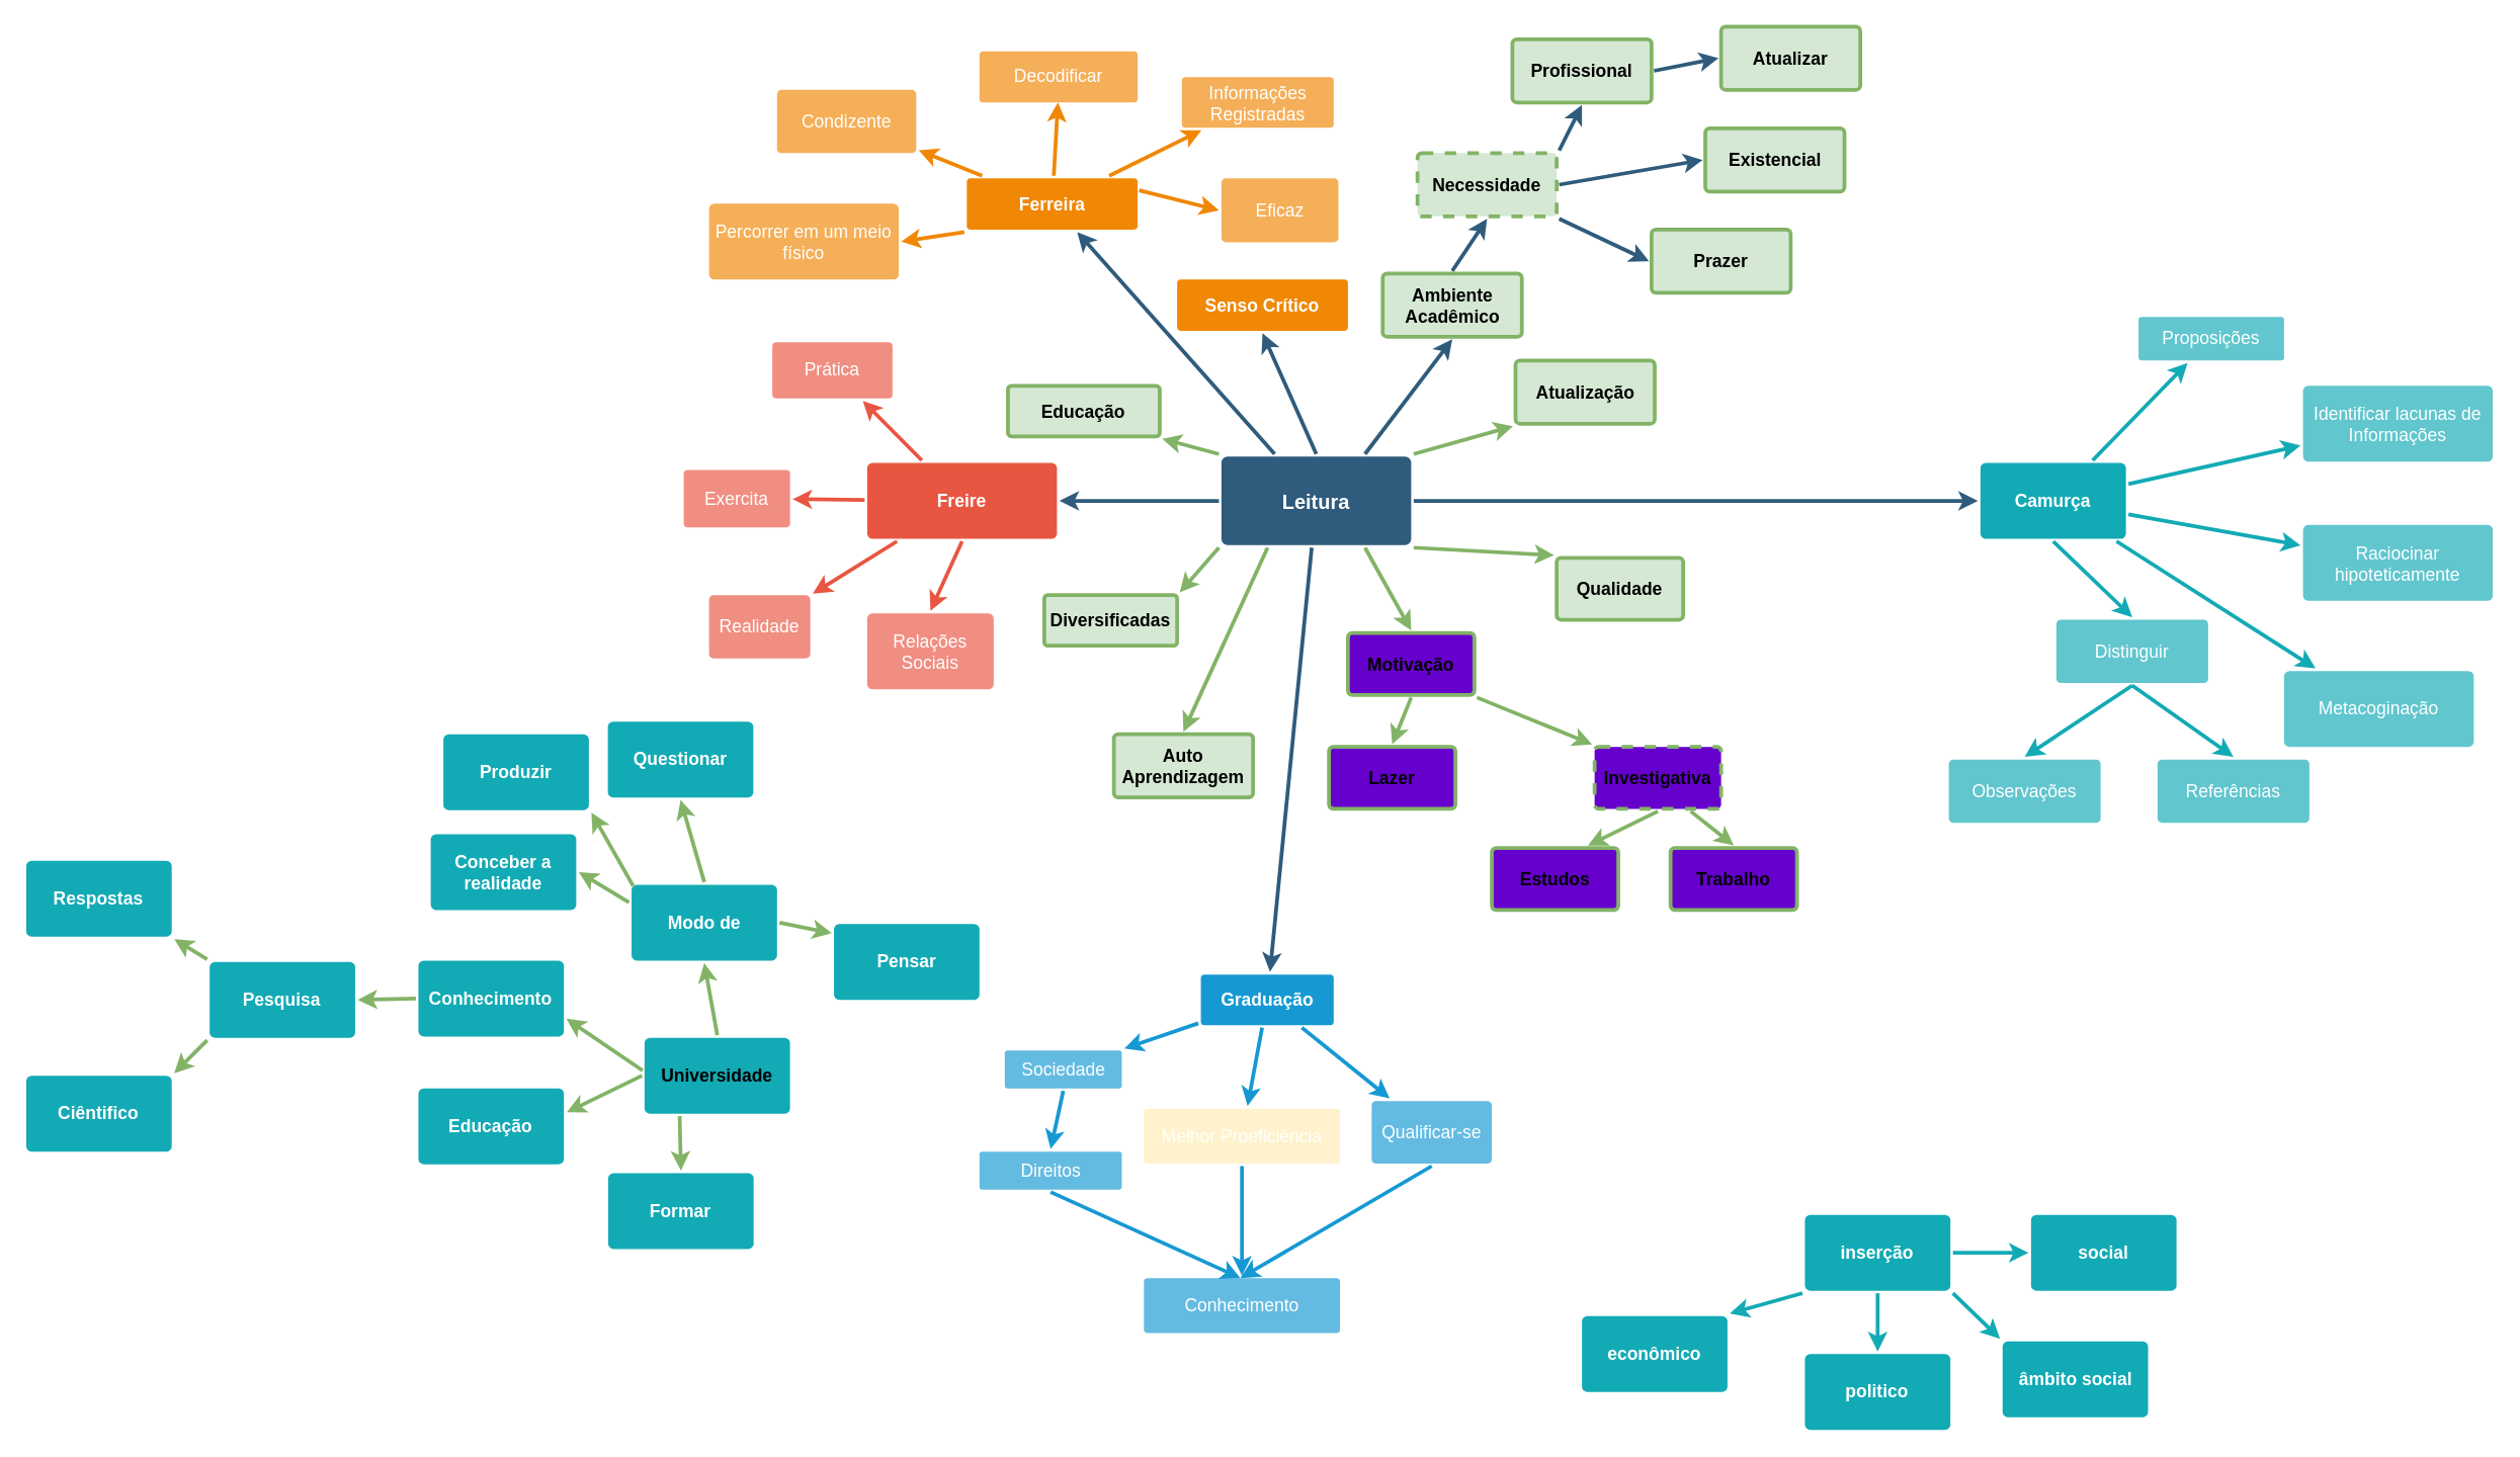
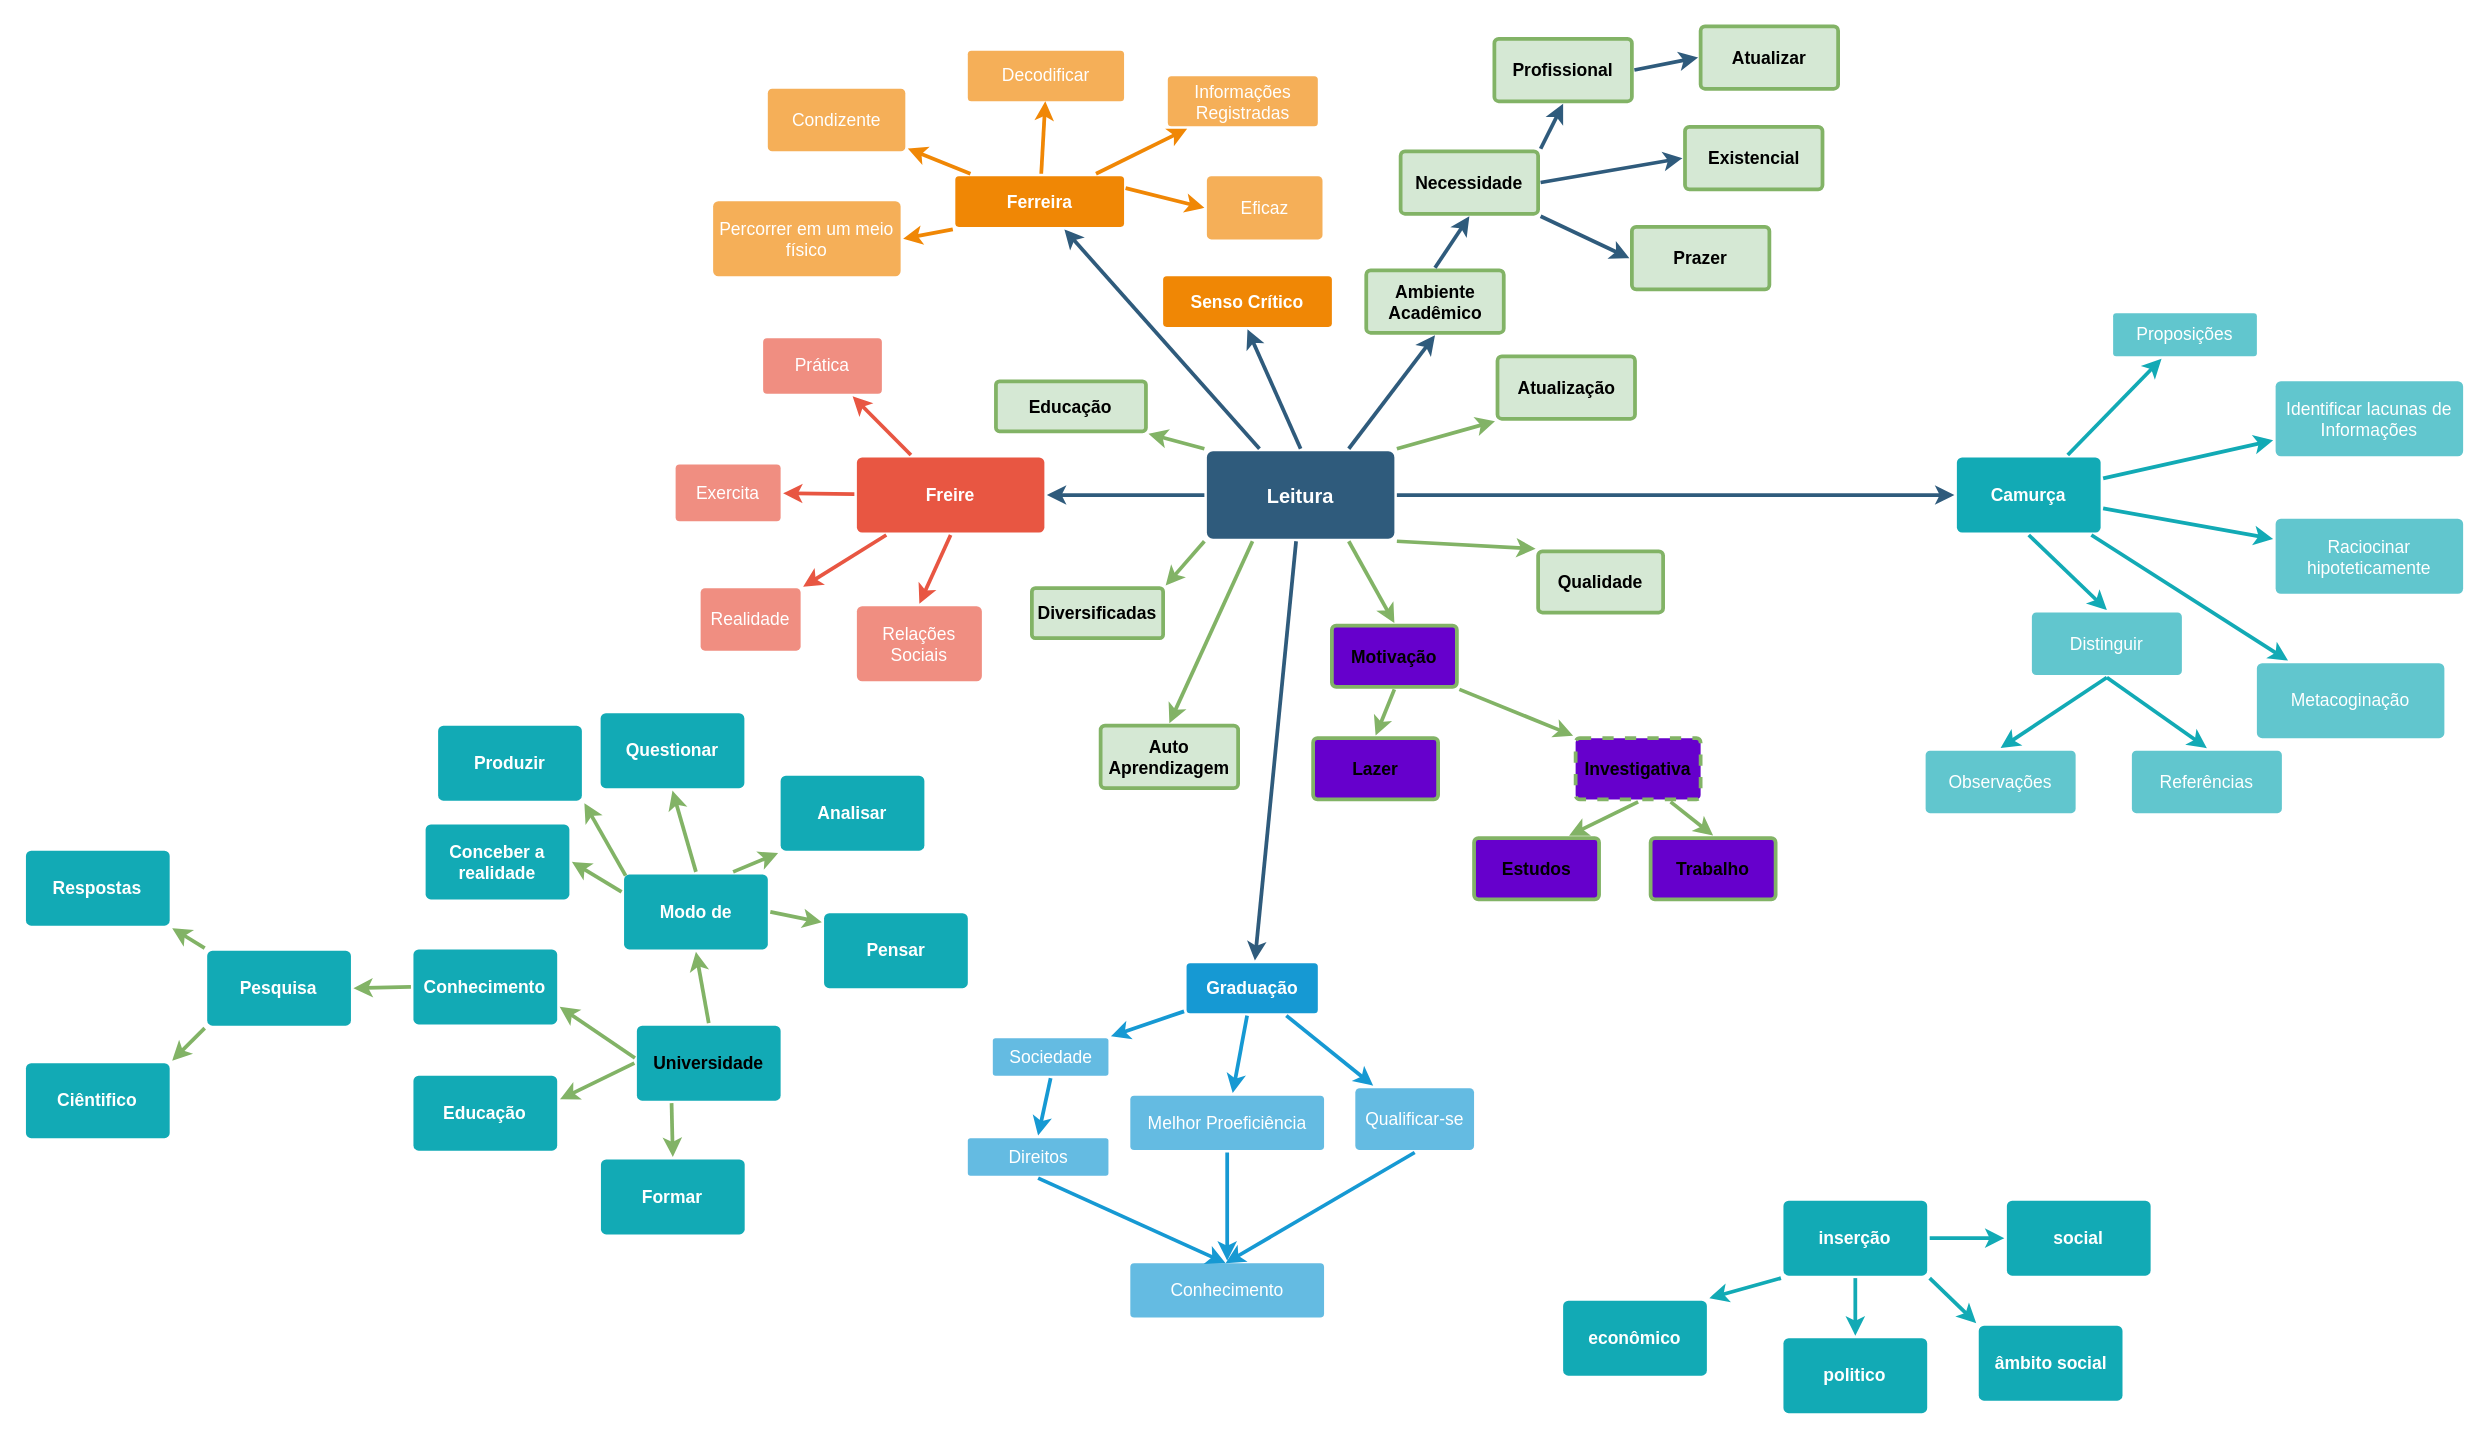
- <mxCell id="65" value="Necessidade" style="rounded=1;whiteSpace=wrap;html=1;shadow=0;labelBackgroundColor=none;strokeColor=#82b366;strokeWidth=3;fillColor=#d5e8d4;fontFamily=Helvetica;fontSize=14;align=center;spacing=5;fontStyle=1;arcSize=7;perimeterSpacing=2;dashed=1;" vertex="1" parent="1"><mxGeometry x="1120" y="120.5" width="110" height="50" as="geometry" /></mxCell>
+ <mxCell id="65" value="Necessidade" style="rounded=1;whiteSpace=wrap;html=1;shadow=0;labelBackgroundColor=none;strokeColor=#82b366;strokeWidth=3;fillColor=#d5e8d4;fontFamily=Helvetica;fontSize=14;align=center;spacing=5;fontStyle=1;arcSize=7;perimeterSpacing=2;" vertex="1" parent="1"><mxGeometry x="1120" y="120.5" width="110" height="50" as="geometry" /></mxCell>
- <mxCell id="53" value="Percorrer em um meio físico" style="rounded=1;whiteSpace=wrap;html=1;shadow=0;labelBackgroundColor=none;strokeColor=none;strokeWidth=3;fillColor=#f5af58;fontFamily=Helvetica;fontSize=14;fontColor=#FFFFFF;align=center;spacing=5;arcSize=7;perimeterSpacing=2;" parent="1" vertex="1"><mxGeometry x="560" y="160.5" width="150" height="60" as="geometry" /></mxCell>
+ <mxCell id="53" value="Percorrer em um meio físico" style="rounded=1;whiteSpace=wrap;html=1;shadow=0;labelBackgroundColor=none;strokeColor=none;strokeWidth=3;fillColor=#f5af58;fontFamily=Helvetica;fontSize=14;fontColor=#FFFFFF;align=center;spacing=5;arcSize=7;perimeterSpacing=2;" parent="1" vertex="1"><mxGeometry x="570" y="160.5" width="150" height="60" as="geometry" /></mxCell>
+ <mxCell id="113" value="Analisar" style="rounded=1;whiteSpace=wrap;html=1;shadow=0;labelBackgroundColor=none;strokeColor=none;strokeWidth=3;fillColor=#12aab5;fontFamily=Helvetica;fontSize=14;fontColor=#FFFFFF;align=center;spacing=5;fontStyle=1;arcSize=7;perimeterSpacing=2;" vertex="1" parent="1"><mxGeometry x="624" y="620" width="115" height="60" as="geometry" /></mxCell>
+ <mxCell id="121" value="" style="edgeStyle=none;rounded=0;jumpStyle=none;html=1;shadow=0;labelBackgroundColor=none;startArrow=none;startFill=0;endArrow=classic;endFill=1;jettySize=auto;orthogonalLoop=1;strokeColor=#82b366;strokeWidth=3;fontFamily=Helvetica;fontSize=16;fontColor=#23445D;spacing=5;entryX=0;entryY=1;entryDx=0;entryDy=0;fillColor=#d5e8d4;exitX=0.75;exitY=0;exitDx=0;exitDy=0;" edge="1" parent="1" source="111" target="113"><mxGeometry relative="1" as="geometry"><mxPoint x="566.25" y="707" as="sourcePoint" /><mxPoint x="547.5" y="642" as="targetPoint" /></mxGeometry></mxCell>
- <mxCell id="19" value="Melhor Proeficiência" style="rounded=1;whiteSpace=wrap;html=1;shadow=0;labelBackgroundColor=none;strokeColor=none;strokeWidth=3;fillColor=#fff2cc;fontFamily=Helvetica;fontSize=14;fontColor=#FFFFFF;align=center;spacing=5;arcSize=7;perimeterSpacing=2;" parent="1" vertex="1"><mxGeometry x="903.75" y="876" width="155" height="43.5" as="geometry" /></mxCell>
+ <mxCell id="19" value="Melhor Proeficiência" style="rounded=1;whiteSpace=wrap;html=1;shadow=0;labelBackgroundColor=none;strokeColor=none;strokeWidth=3;fillColor=#64bbe2;fontFamily=Helvetica;fontSize=14;fontColor=#FFFFFF;align=center;spacing=5;arcSize=7;perimeterSpacing=2;" parent="1" vertex="1"><mxGeometry x="903.75" y="876" width="155" height="43.5" as="geometry" /></mxCell>
